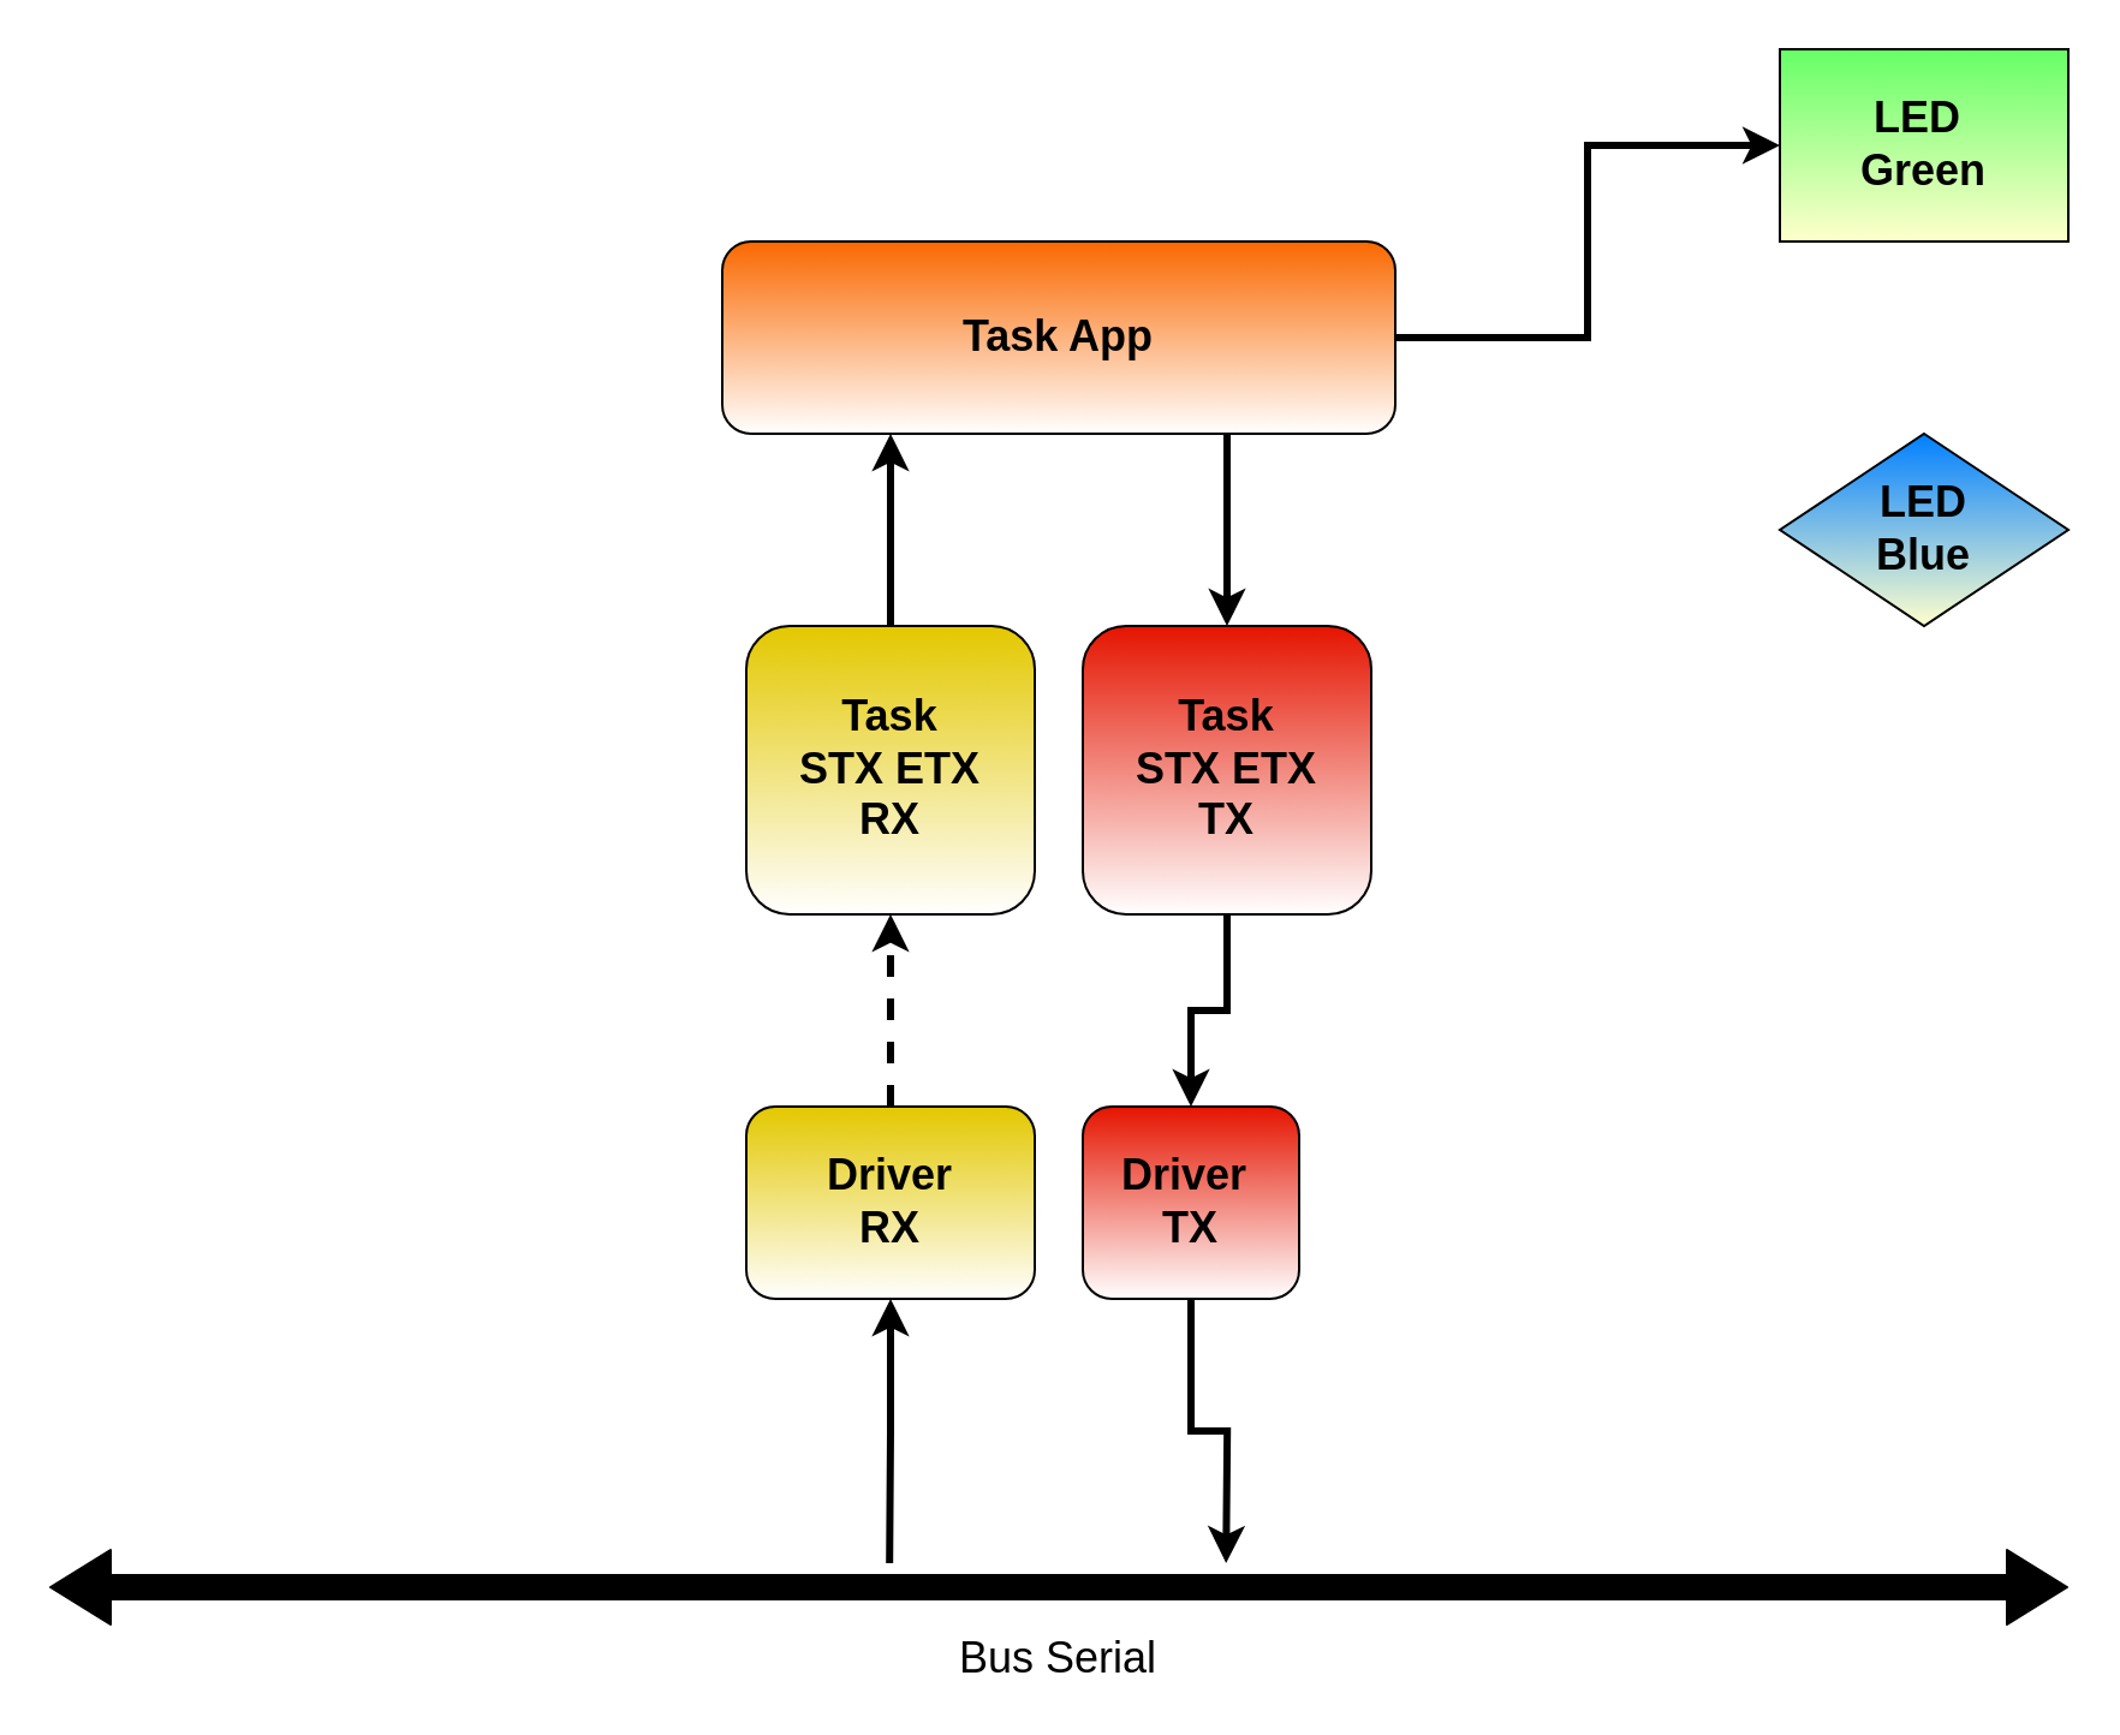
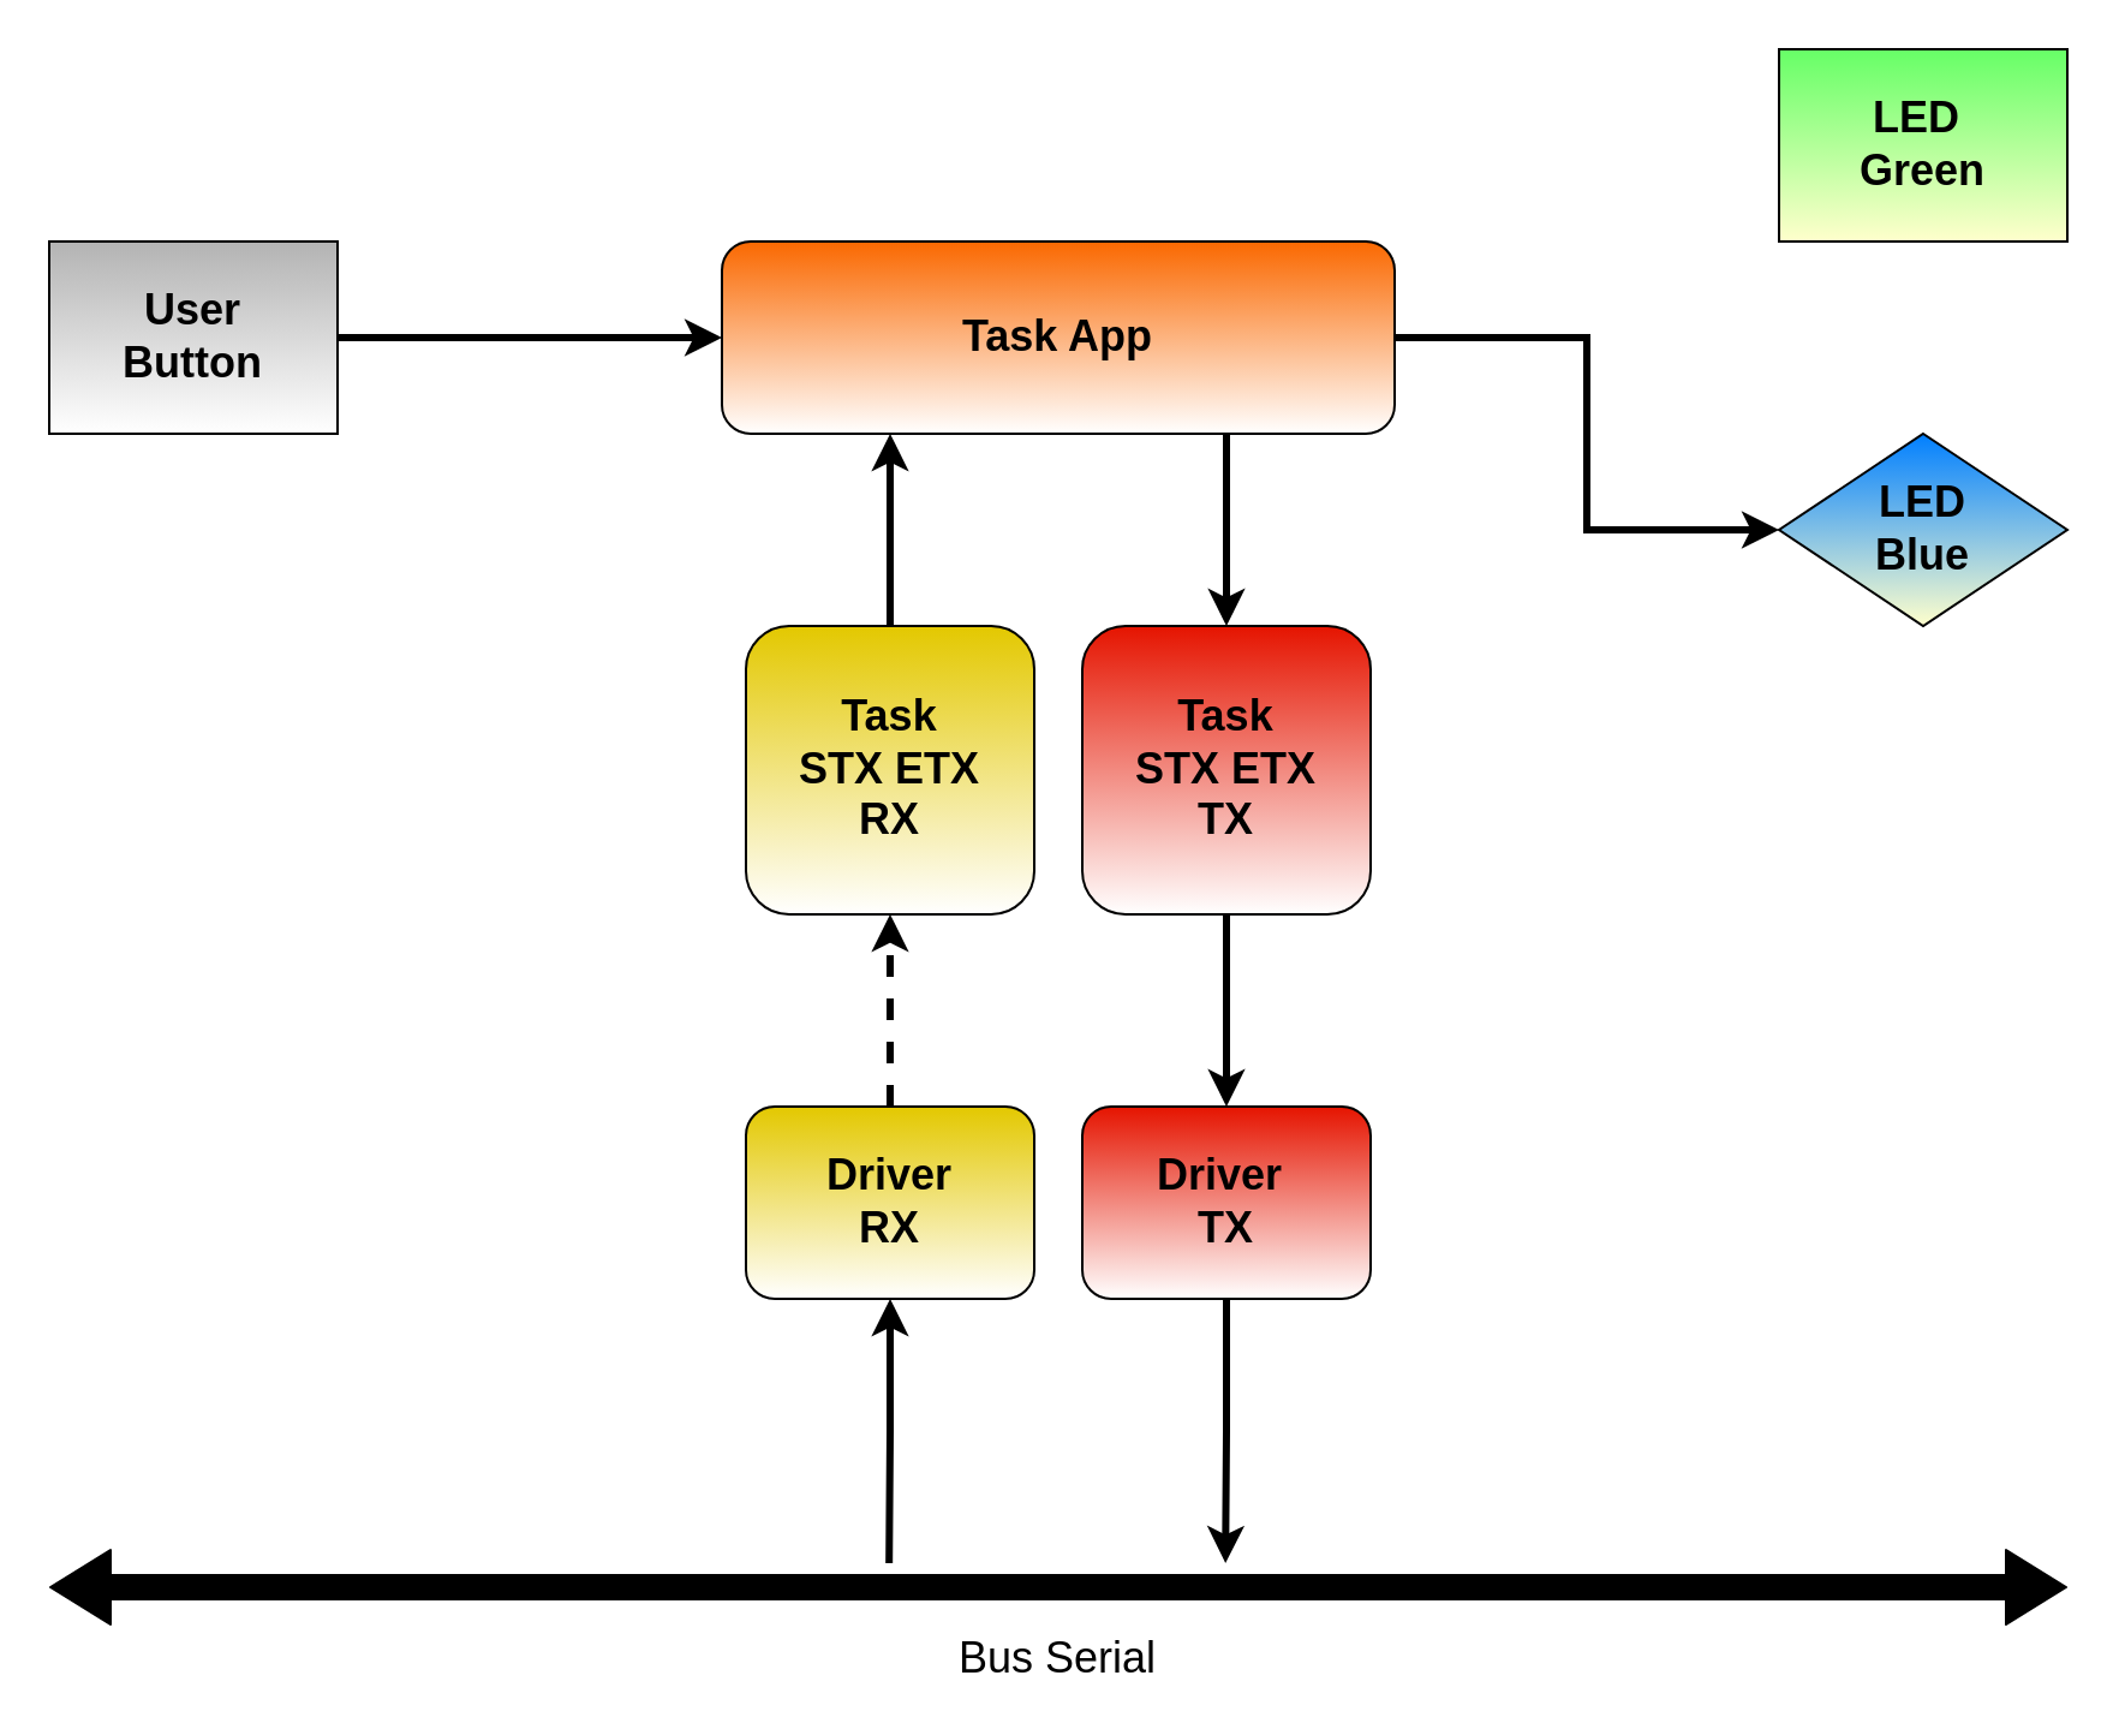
- <mxCell id="7" style="edgeStyle=orthogonalEdgeStyle;rounded=0;orthogonalLoop=1;jettySize=auto;html=1;exitX=1;exitY=0.5;exitDx=0;exitDy=0;startArrow=none;startFill=0;startSize=6;endArrow=classic;endFill=1;endSize=6;targetPerimeterSpacing=0;fillColor=#000000;gradientColor=none;strokeWidth=3;" edge="1" parent="1" source="8" target="16"><mxGeometry relative="1" as="geometry" /></mxCell>
+ <mxCell id="7" style="edgeStyle=orthogonalEdgeStyle;rounded=0;orthogonalLoop=1;jettySize=auto;html=1;exitX=1;exitY=0.5;exitDx=0;exitDy=0;startArrow=none;startFill=0;startSize=6;endArrow=classic;endFill=1;endSize=6;targetPerimeterSpacing=0;fillColor=#000000;gradientColor=none;strokeWidth=3;" edge="1" parent="1" source="8" target="17"><mxGeometry relative="1" as="geometry" /></mxCell>
+ <mxCell id="19" value="&lt;font style=&quot;font-size: 18px&quot;&gt;&lt;b&gt;User &lt;br&gt;Button&lt;/b&gt;&lt;/font&gt;" style="rounded=0;whiteSpace=wrap;html=1;gradientColor=#ffffff;fillColor=#B3B3B3;" vertex="1" parent="1"><mxGeometry x="20" y="100" width="120" height="80" as="geometry" /></mxCell>
+ <mxCell id="18" style="edgeStyle=orthogonalEdgeStyle;rounded=0;orthogonalLoop=1;jettySize=auto;html=1;exitX=1;exitY=0.5;exitDx=0;exitDy=0;entryX=0;entryY=0.5;entryDx=0;entryDy=0;startArrow=none;startFill=0;startSize=6;endArrow=classic;endFill=1;endSize=6;targetPerimeterSpacing=0;fillColor=#000000;gradientColor=none;strokeWidth=3;" edge="1" parent="1" source="19" target="8"><mxGeometry relative="1" as="geometry" /></mxCell>
- <mxCell id="14" value="&lt;font style=&quot;font-size: 18px&quot; color=&quot;#000000&quot;&gt;&lt;b&gt;Driver&amp;nbsp;&lt;br&gt;TX&lt;/b&gt;&lt;/font&gt;" style="rounded=1;whiteSpace=wrap;html=1;fillColor=#e51400;strokeColor=#000000;fontColor=#ffffff;gradientColor=#ffffff;" vertex="1" parent="1"><mxGeometry x="450" y="460" width="90" height="80" as="geometry" /></mxCell>
+ <mxCell id="14" value="&lt;font style=&quot;font-size: 18px&quot; color=&quot;#000000&quot;&gt;&lt;b&gt;Driver&amp;nbsp;&lt;br&gt;TX&lt;/b&gt;&lt;/font&gt;" style="rounded=1;whiteSpace=wrap;html=1;fillColor=#e51400;strokeColor=#000000;fontColor=#ffffff;gradientColor=#ffffff;" vertex="1" parent="1"><mxGeometry x="450" y="460" width="120" height="80" as="geometry" /></mxCell>
